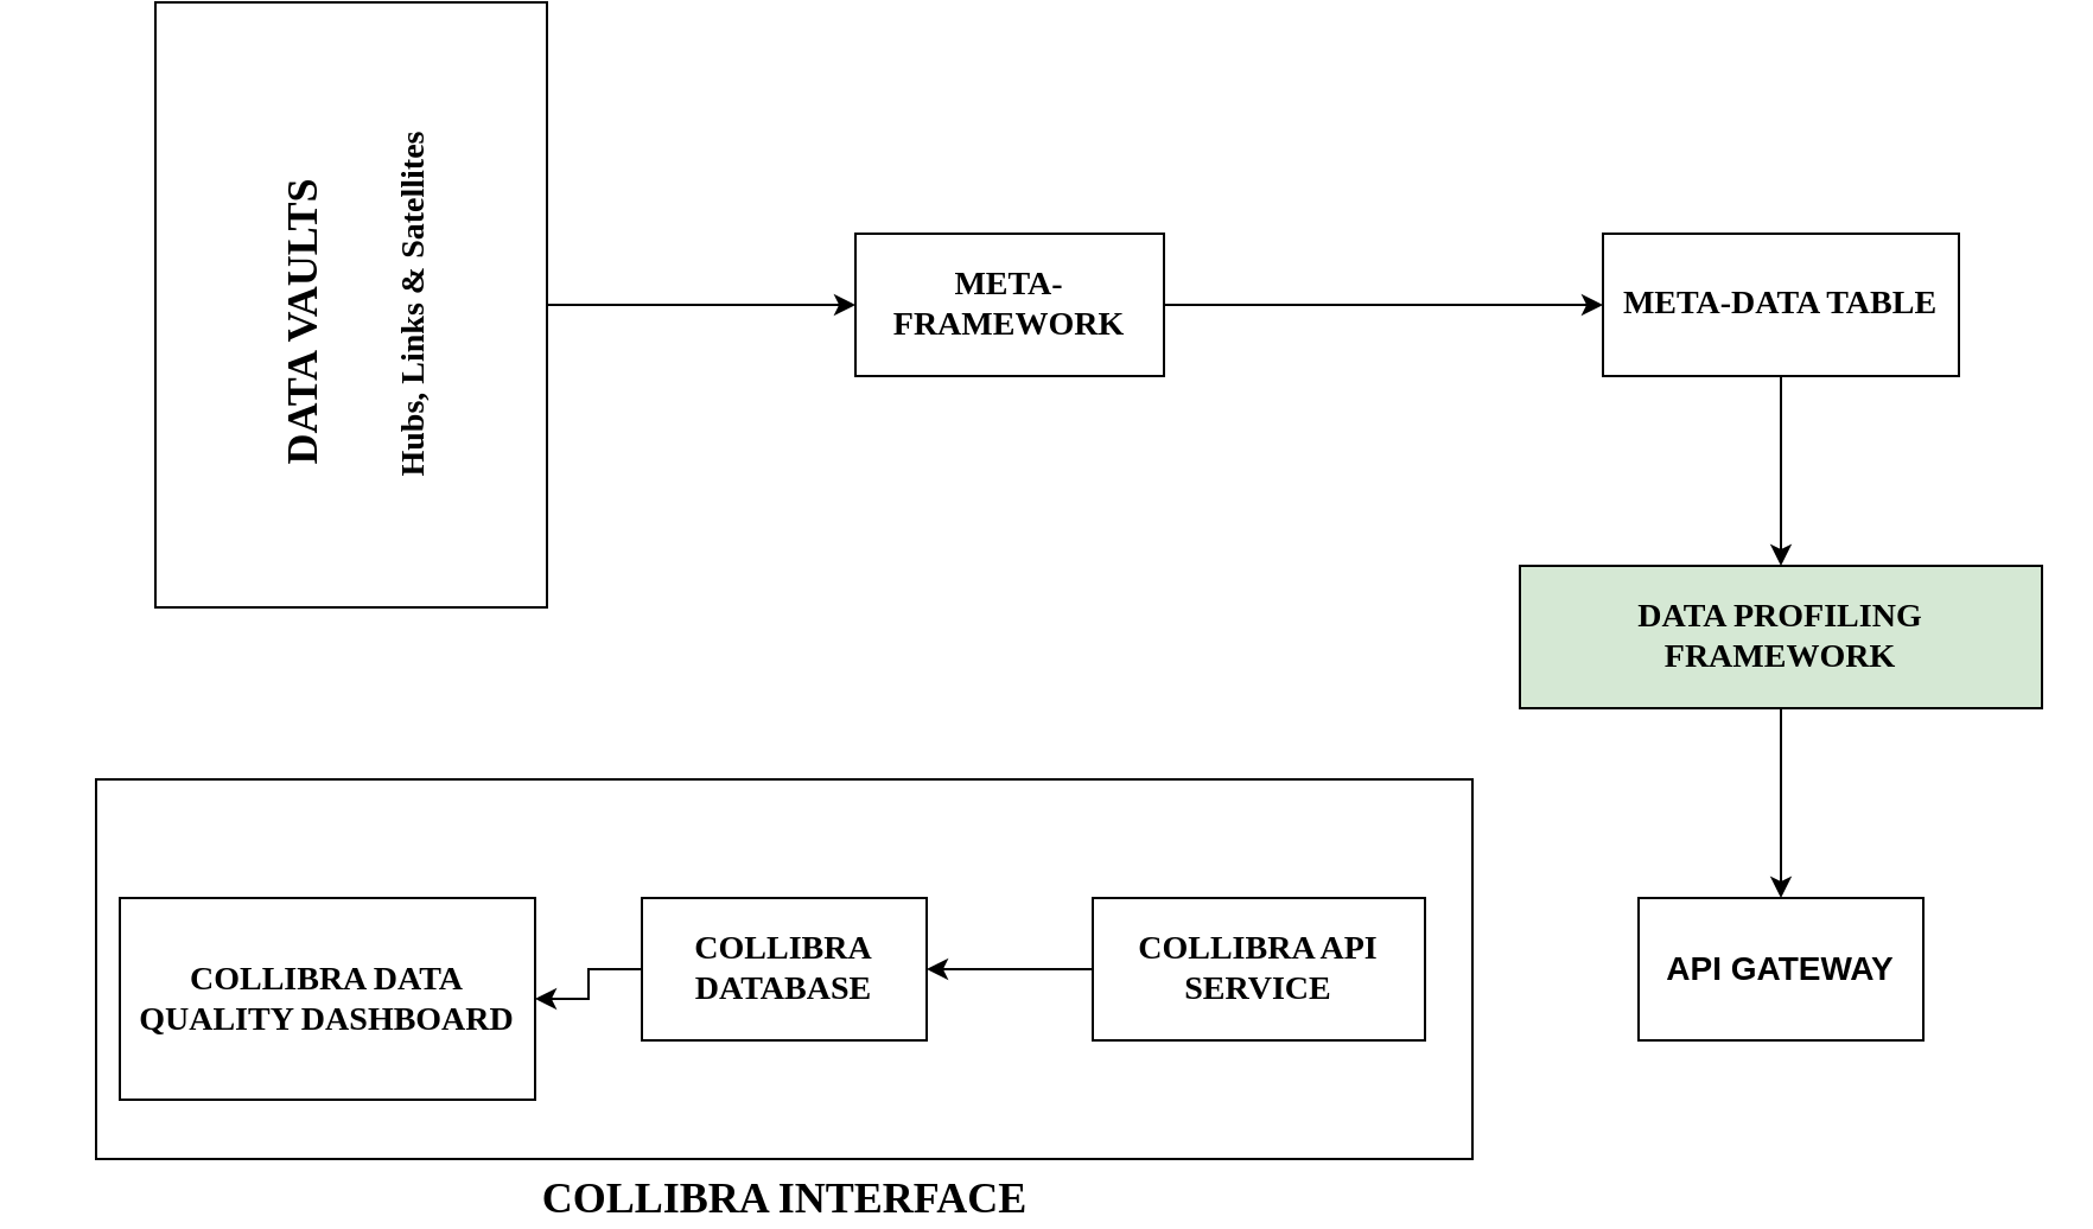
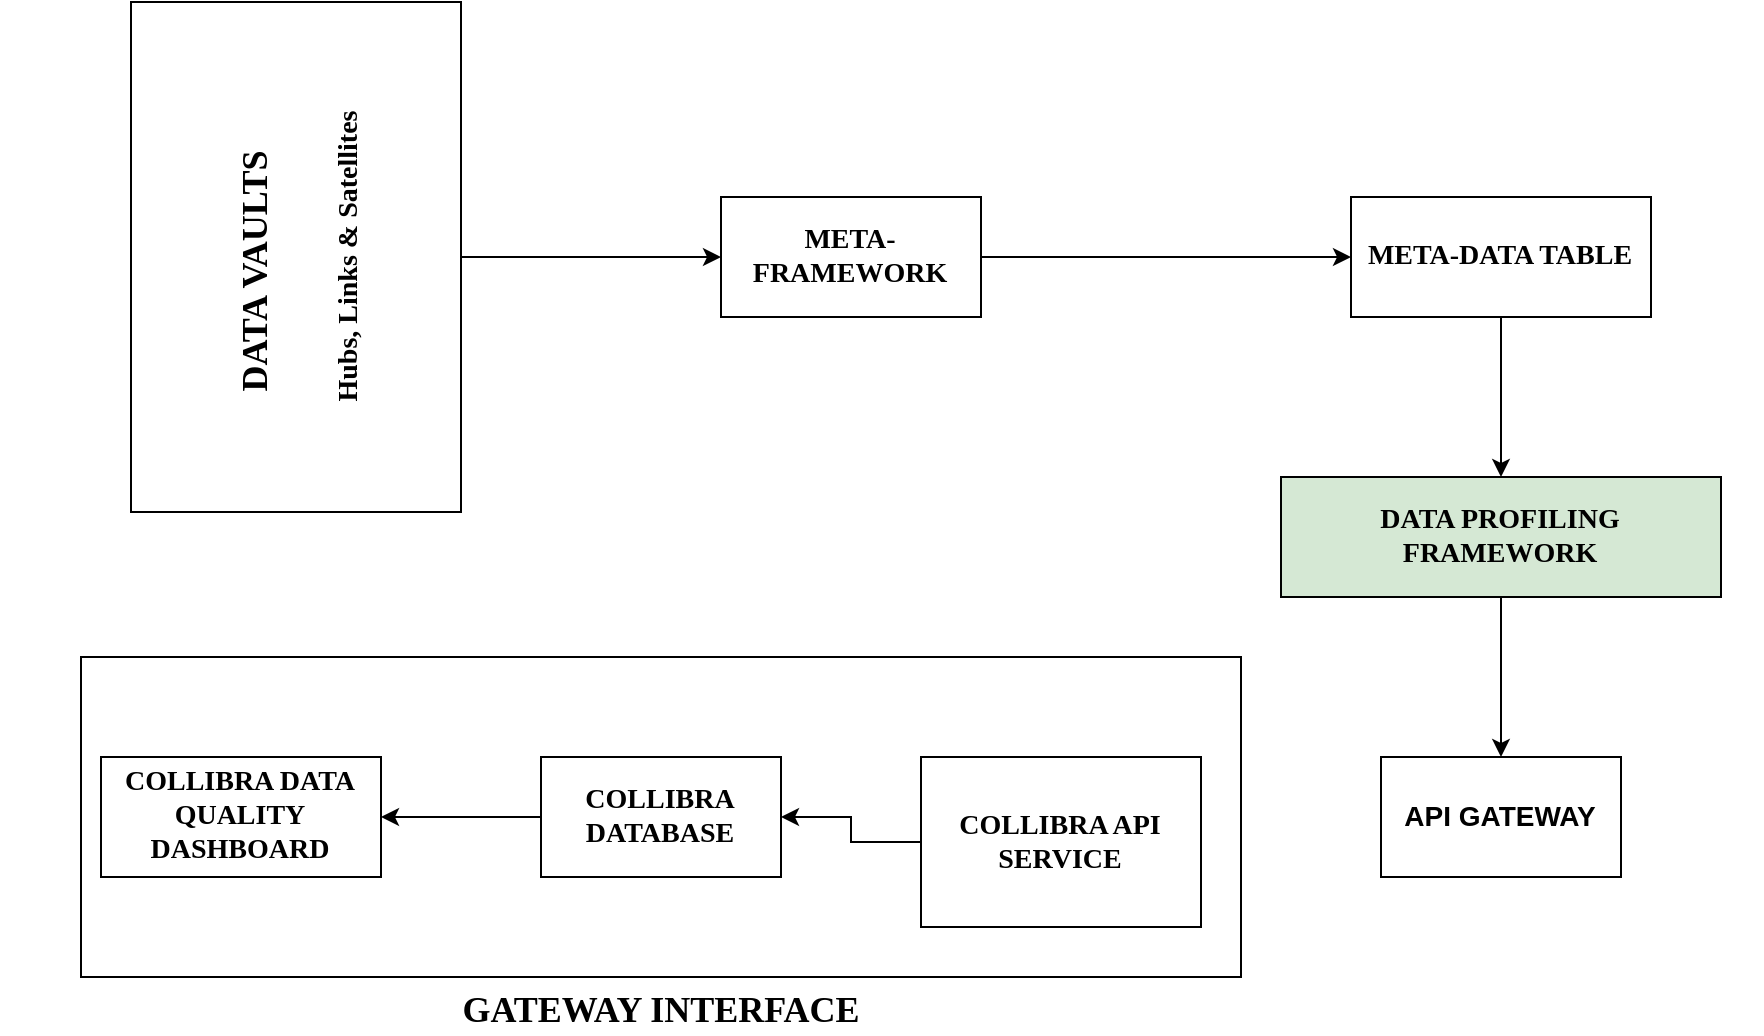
- <mxCell id="12" value="&lt;b&gt;&lt;font face=&quot;Times New Roman&quot; style=&quot;font-size: 14px;&quot;&gt;COLLIBRA API SERVICE&lt;/font&gt;&lt;/b&gt;" style="whiteSpace=wrap;html=1;rounded=0;" vertex="1" parent="1"><mxGeometry x="460" y="353" width="140" height="60" as="geometry" /></mxCell>
+ <mxCell id="12" value="&lt;b&gt;&lt;font face=&quot;Times New Roman&quot; style=&quot;font-size: 14px;&quot;&gt;COLLIBRA API SERVICE&lt;/font&gt;&lt;/b&gt;" style="whiteSpace=wrap;html=1;rounded=0;" vertex="1" parent="1"><mxGeometry x="460" y="353" width="140" height="85" as="geometry" /></mxCell>
- <mxCell id="15" value="&lt;font face=&quot;Times New Roman&quot; style=&quot;font-size: 14px;&quot;&gt;&lt;b&gt;COLLIBRA DATA QUALITY DASHBOARD&lt;/b&gt;&lt;/font&gt;" style="whiteSpace=wrap;html=1;rounded=0;" vertex="1" parent="1"><mxGeometry x="50" y="353" width="175" height="85" as="geometry" /></mxCell>
+ <mxCell id="15" value="&lt;font face=&quot;Times New Roman&quot; style=&quot;font-size: 14px;&quot;&gt;&lt;b&gt;COLLIBRA DATA QUALITY DASHBOARD&lt;/b&gt;&lt;/font&gt;" style="whiteSpace=wrap;html=1;rounded=0;" vertex="1" parent="1"><mxGeometry x="50" y="353" width="140" height="60" as="geometry" /></mxCell>
- <mxCell id="16" value="&lt;font style=&quot;font-size: 18px;&quot; face=&quot;Times New Roman&quot;&gt;&lt;b&gt;COLLIBRA INTERFACE&lt;/b&gt;&lt;/font&gt;" style="verticalLabelPosition=bottom;verticalAlign=top;html=1;shape=mxgraph.basic.rect;fillColor2=none;strokeWidth=1;size=20;indent=5;fillColor=none;" vertex="1" parent="1"><mxGeometry x="40" y="303" width="580" height="160" as="geometry" /></mxCell>
+ <mxCell id="16" value="&lt;font style=&quot;font-size: 18px;&quot; face=&quot;Times New Roman&quot;&gt;&lt;b&gt;GATEWAY INTERFACE&lt;/b&gt;&lt;/font&gt;" style="verticalLabelPosition=bottom;verticalAlign=top;html=1;shape=mxgraph.basic.rect;fillColor2=none;strokeWidth=1;size=20;indent=5;fillColor=none;" vertex="1" parent="1"><mxGeometry x="40" y="303" width="580" height="160" as="geometry" /></mxCell>
